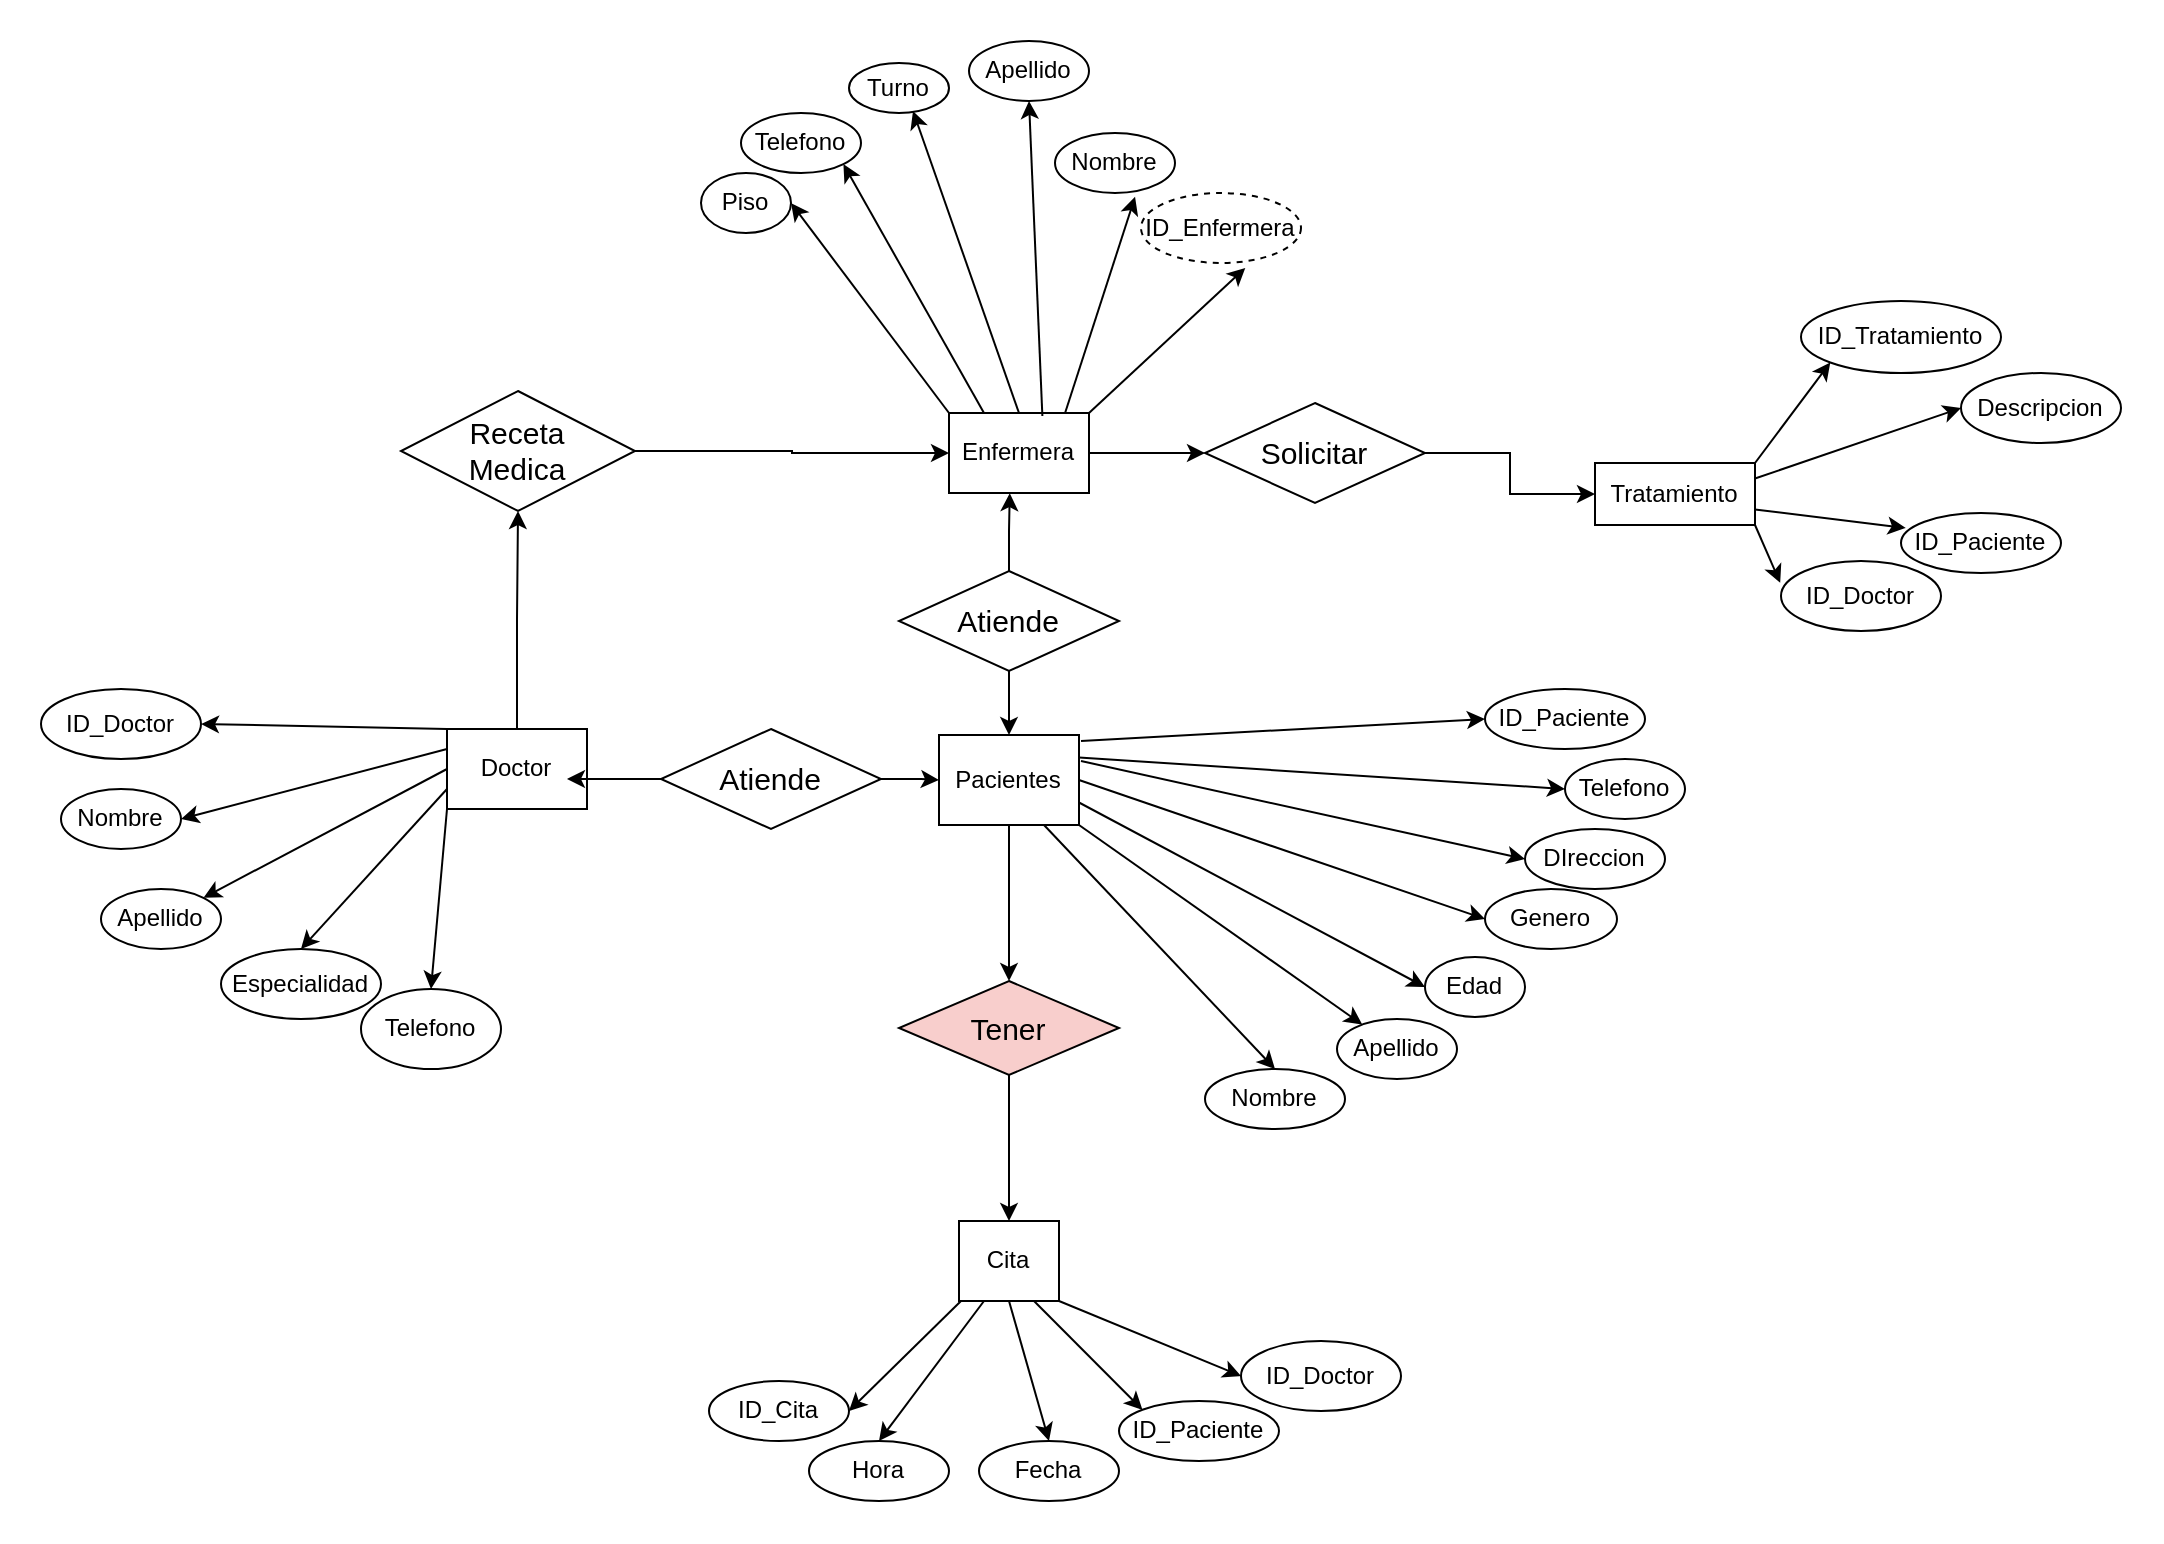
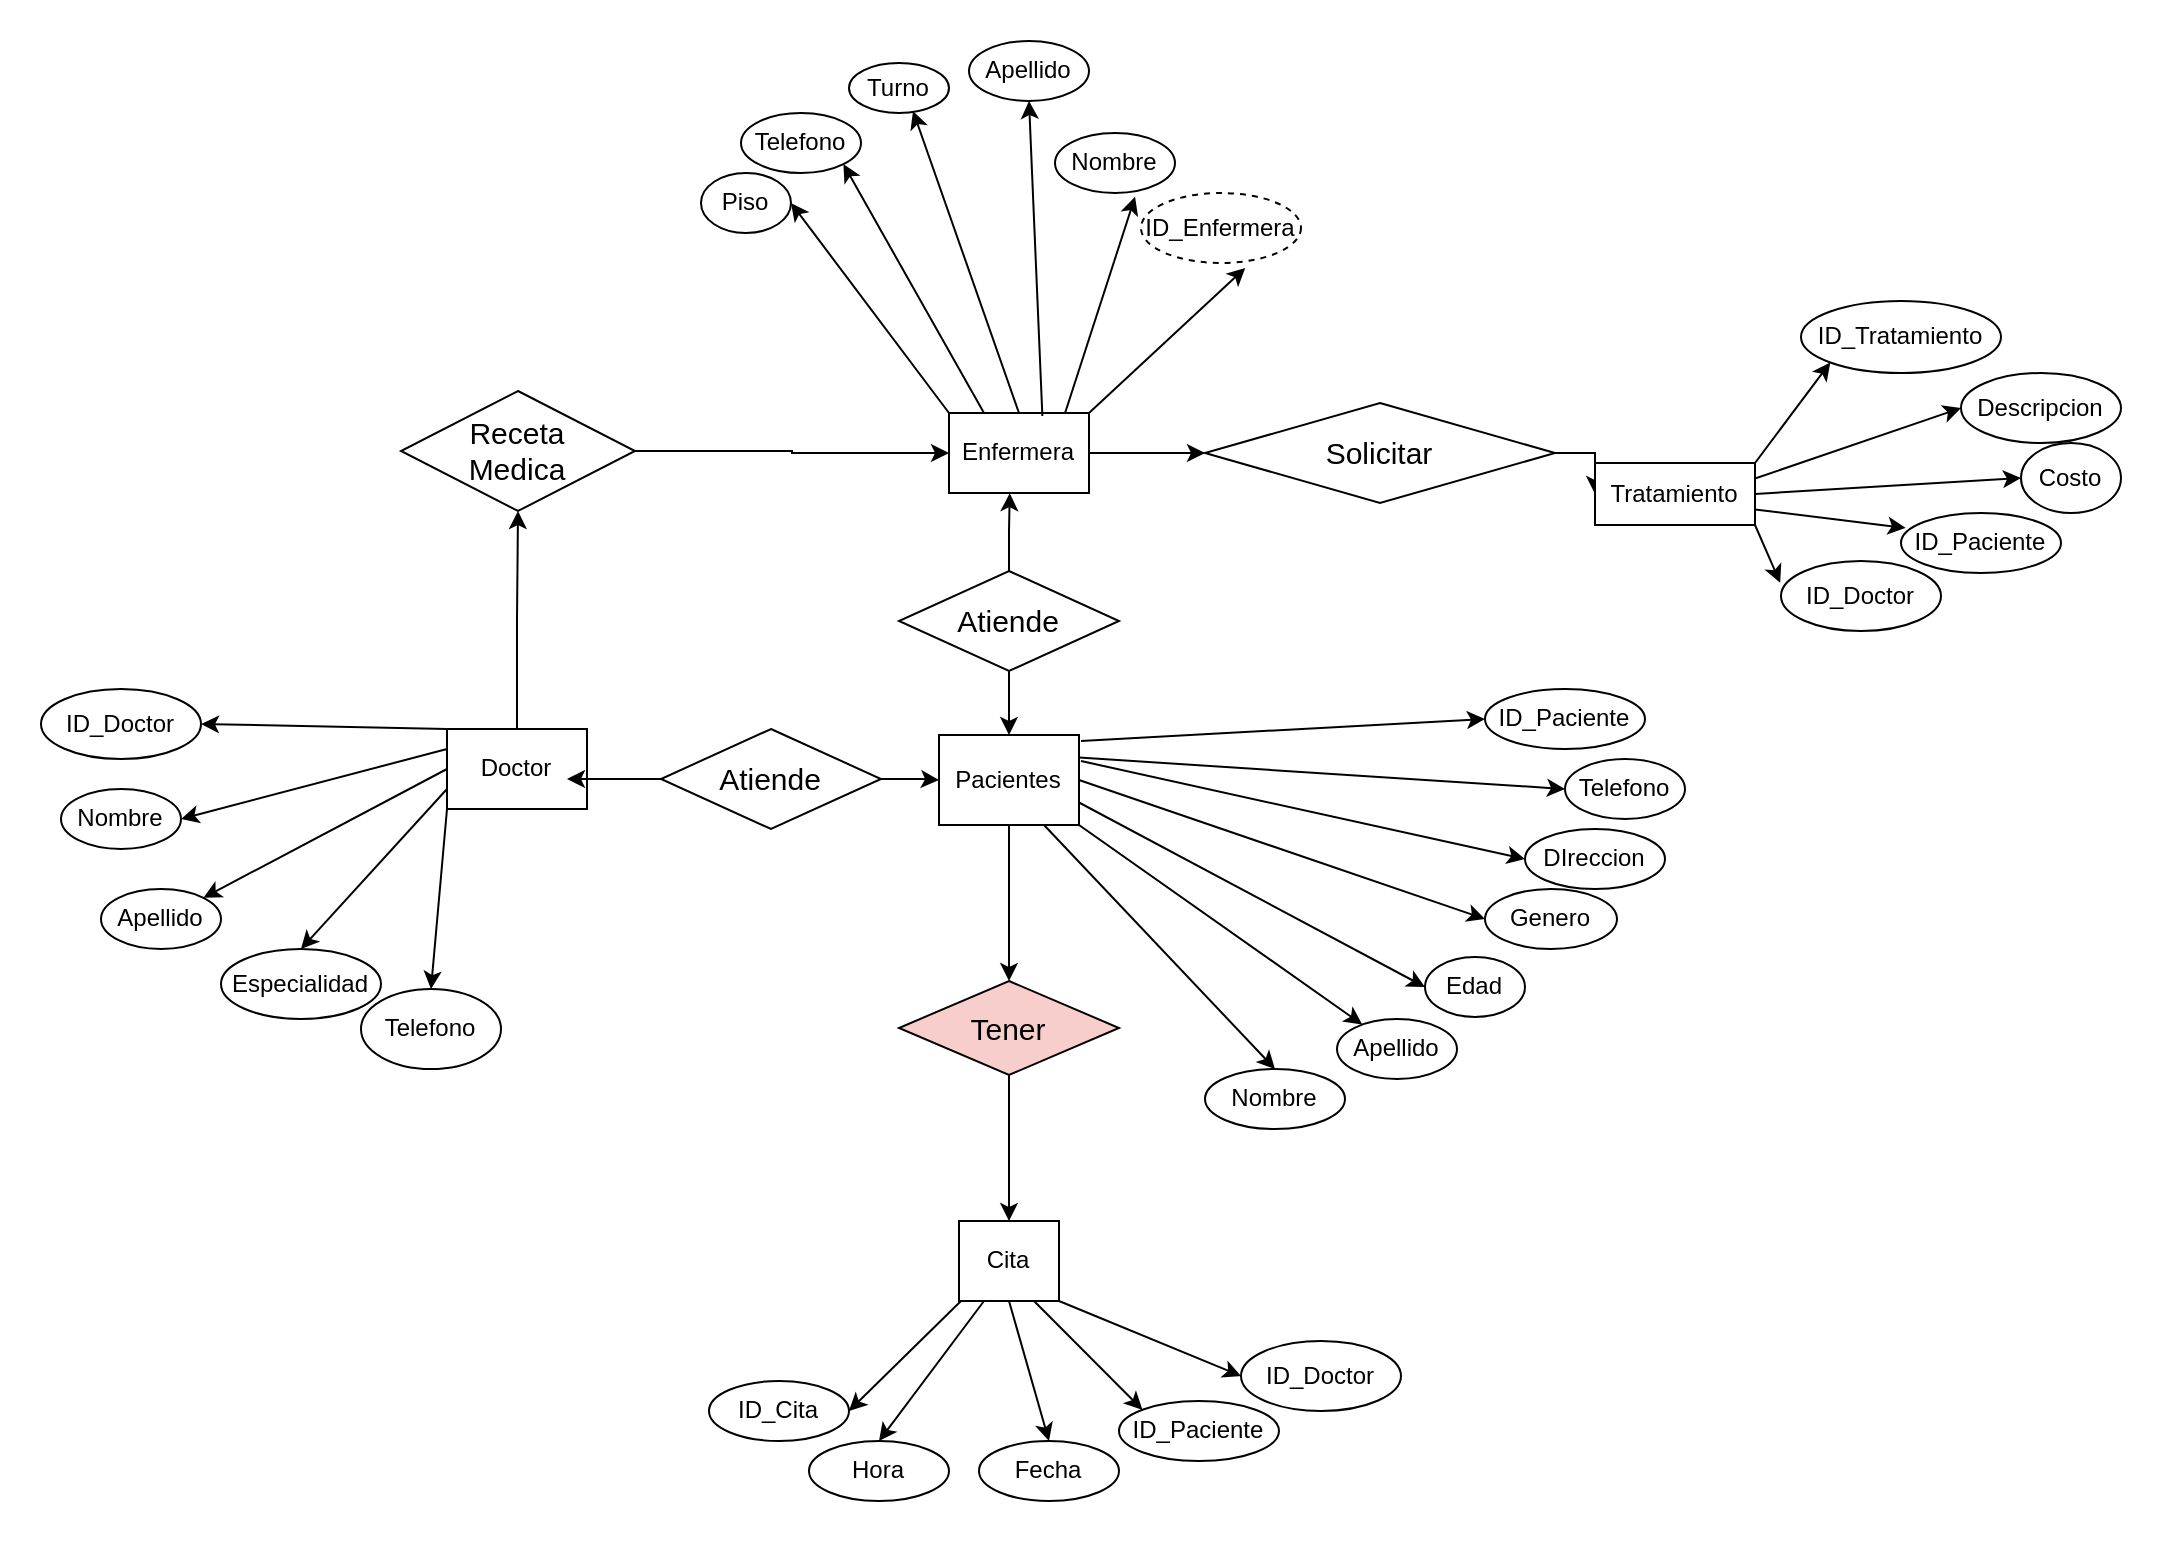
- <mxCell id="49" value="&lt;span style=&quot;font-size: 15px;&quot;&gt;Solicitar&lt;/span&gt;" style="rhombus;whiteSpace=wrap;html=1;" vertex="1" parent="1"><mxGeometry x="602" y="201" width="110" height="50" as="geometry" /></mxCell>
+ <mxCell id="49" value="&lt;span style=&quot;font-size: 15px;&quot;&gt;Solicitar&lt;/span&gt;" style="rhombus;whiteSpace=wrap;html=1;" vertex="1" parent="1"><mxGeometry x="602" y="201" width="175" height="50" as="geometry" /></mxCell>
+ <mxCell id="56" value="Costo" style="ellipse;whiteSpace=wrap;html=1;" vertex="1" parent="1"><mxGeometry x="1010" y="221" width="50" height="35" as="geometry" /></mxCell>
+ <mxCell id="61" value="" style="endArrow=classic;html=1;rounded=0;exitX=1;exitY=0.5;exitDx=0;exitDy=0;entryX=0;entryY=0.5;entryDx=0;entryDy=0;" edge="1" parent="1" source="53" target="56"><mxGeometry width="50" height="50" relative="1" as="geometry"><mxPoint x="887" y="229" as="sourcePoint" /><mxPoint x="1000" y="214" as="targetPoint" /></mxGeometry></mxCell>
